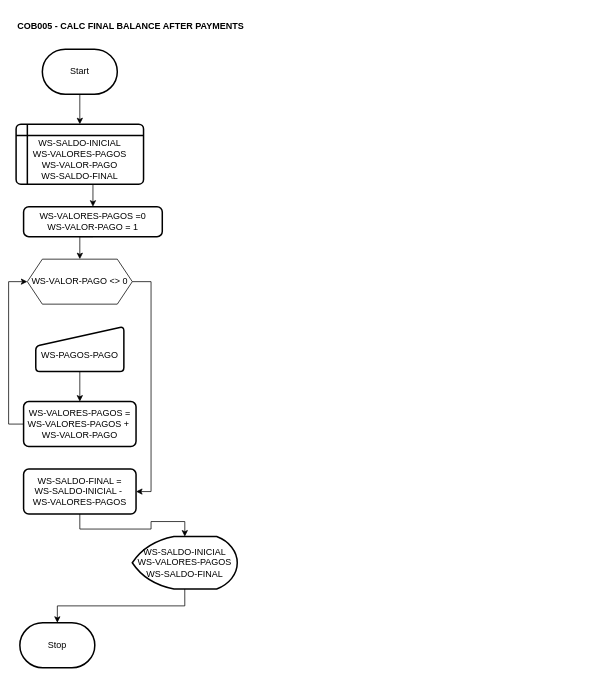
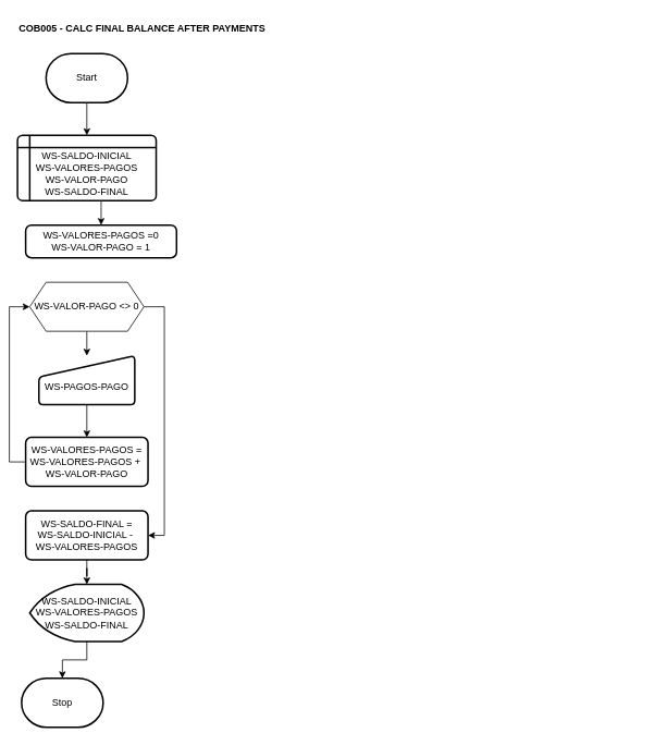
- <mxCell id="8" style="edgeStyle=orthogonalEdgeStyle;rounded=0;orthogonalLoop=1;jettySize=auto;html=1;exitX=0.5;exitY=1;exitDx=0;exitDy=0;entryX=0.5;entryY=0;entryDx=0;entryDy=0;" edge="1" parent="1" source="9" target="12"><mxGeometry relative="1" as="geometry" /></mxCell>
+ <mxCell id="10" style="edgeStyle=orthogonalEdgeStyle;rounded=0;orthogonalLoop=1;jettySize=auto;html=1;exitX=0.5;exitY=1;exitDx=0;exitDy=0;entryX=0.5;entryY=0;entryDx=0;entryDy=0;" edge="1" parent="1" source="12" target="14"><mxGeometry relative="1" as="geometry" /></mxCell>
- <mxCell id="19" value="&lt;div&gt;&lt;span style=&quot;background-color: transparent; color: light-dark(rgb(0, 0, 0), rgb(255, 255, 255));&quot;&gt;WS-SALDO-INICIAL&lt;/span&gt;&lt;/div&gt;&lt;div&gt;WS-VALORES-PAGOS&lt;/div&gt;&lt;div&gt;&lt;span style=&quot;background-color: transparent; color: light-dark(rgb(0, 0, 0), rgb(255, 255, 255));&quot;&gt;WS-SALDO-FINAL&lt;/span&gt;&lt;/div&gt;" style="strokeWidth=2;html=1;shape=mxgraph.flowchart.display;whiteSpace=wrap;" vertex="1" parent="1"><mxGeometry x="175.97" y="715" width="140" height="70" as="geometry" /></mxCell>
+ <mxCell id="19" value="&lt;div&gt;&lt;span style=&quot;background-color: transparent; color: light-dark(rgb(0, 0, 0), rgb(255, 255, 255));&quot;&gt;WS-SALDO-INICIAL&lt;/span&gt;&lt;/div&gt;&lt;div&gt;WS-VALORES-PAGOS&lt;/div&gt;&lt;div&gt;&lt;span style=&quot;background-color: transparent; color: light-dark(rgb(0, 0, 0), rgb(255, 255, 255));&quot;&gt;WS-SALDO-FINAL&lt;/span&gt;&lt;/div&gt;" style="strokeWidth=2;html=1;shape=mxgraph.flowchart.display;whiteSpace=wrap;" vertex="1" parent="1"><mxGeometry x="35.97" y="715" width="140" height="70" as="geometry" /></mxCell>
